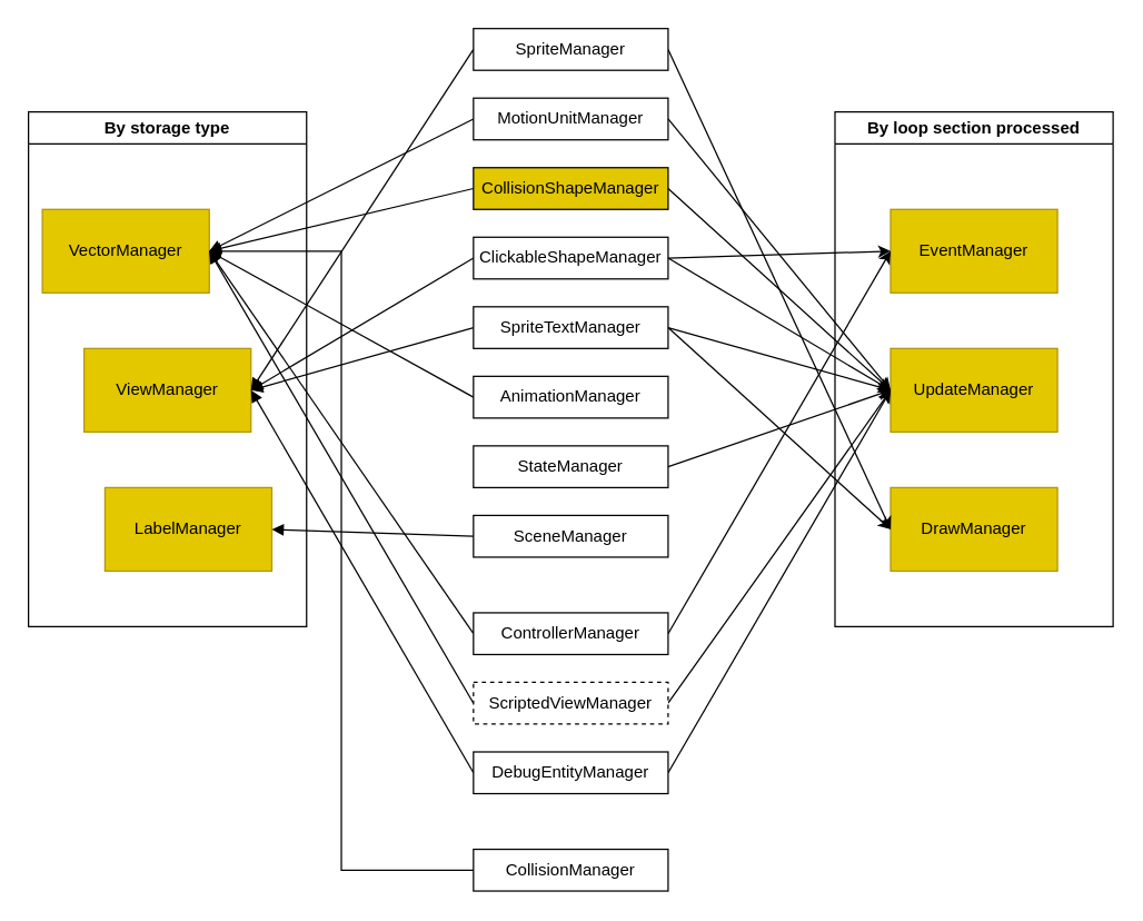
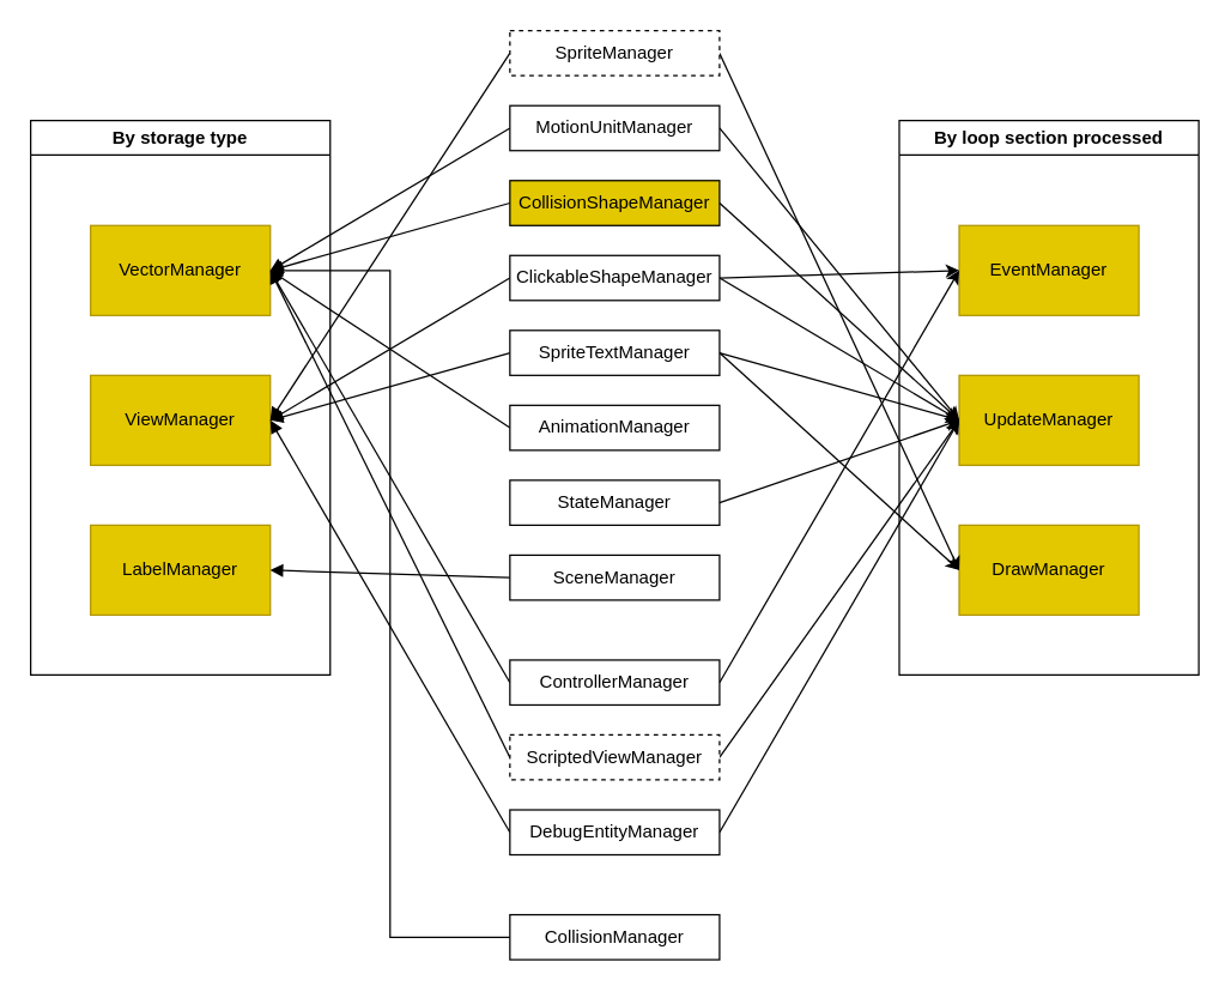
- <mxCell id="21" value="SpriteManager" style="rounded=0;whiteSpace=wrap;html=1;" parent="1" vertex="1"><mxGeometry x="340" y="20" width="140" height="30" as="geometry" /></mxCell>
+ <mxCell id="21" value="SpriteManager" style="rounded=0;whiteSpace=wrap;html=1;dashed=1;" parent="1" vertex="1"><mxGeometry x="340" y="20" width="140" height="30" as="geometry" /></mxCell>
- <mxCell id="3" value="VectorManager" style="rounded=0;whiteSpace=wrap;html=1;fillColor=#e3c800;fontColor=#000000;strokeColor=#B09500;" parent="2" vertex="1"><mxGeometry x="10" y="70" width="120" height="60" as="geometry" /></mxCell>
+ <mxCell id="3" value="VectorManager" style="rounded=0;whiteSpace=wrap;html=1;fillColor=#e3c800;fontColor=#000000;strokeColor=#B09500;" parent="2" vertex="1"><mxGeometry x="40" y="70" width="120" height="60" as="geometry" /></mxCell>
- <mxCell id="5" value="LabelManager" style="rounded=0;whiteSpace=wrap;html=1;fillColor=#e3c800;fontColor=#000000;strokeColor=#B09500;" parent="2" vertex="1"><mxGeometry x="55" y="270" width="120" height="60" as="geometry" /></mxCell>
+ <mxCell id="5" value="LabelManager" style="rounded=0;whiteSpace=wrap;html=1;fillColor=#e3c800;fontColor=#000000;strokeColor=#B09500;" parent="2" vertex="1"><mxGeometry x="40" y="270" width="120" height="60" as="geometry" /></mxCell>
